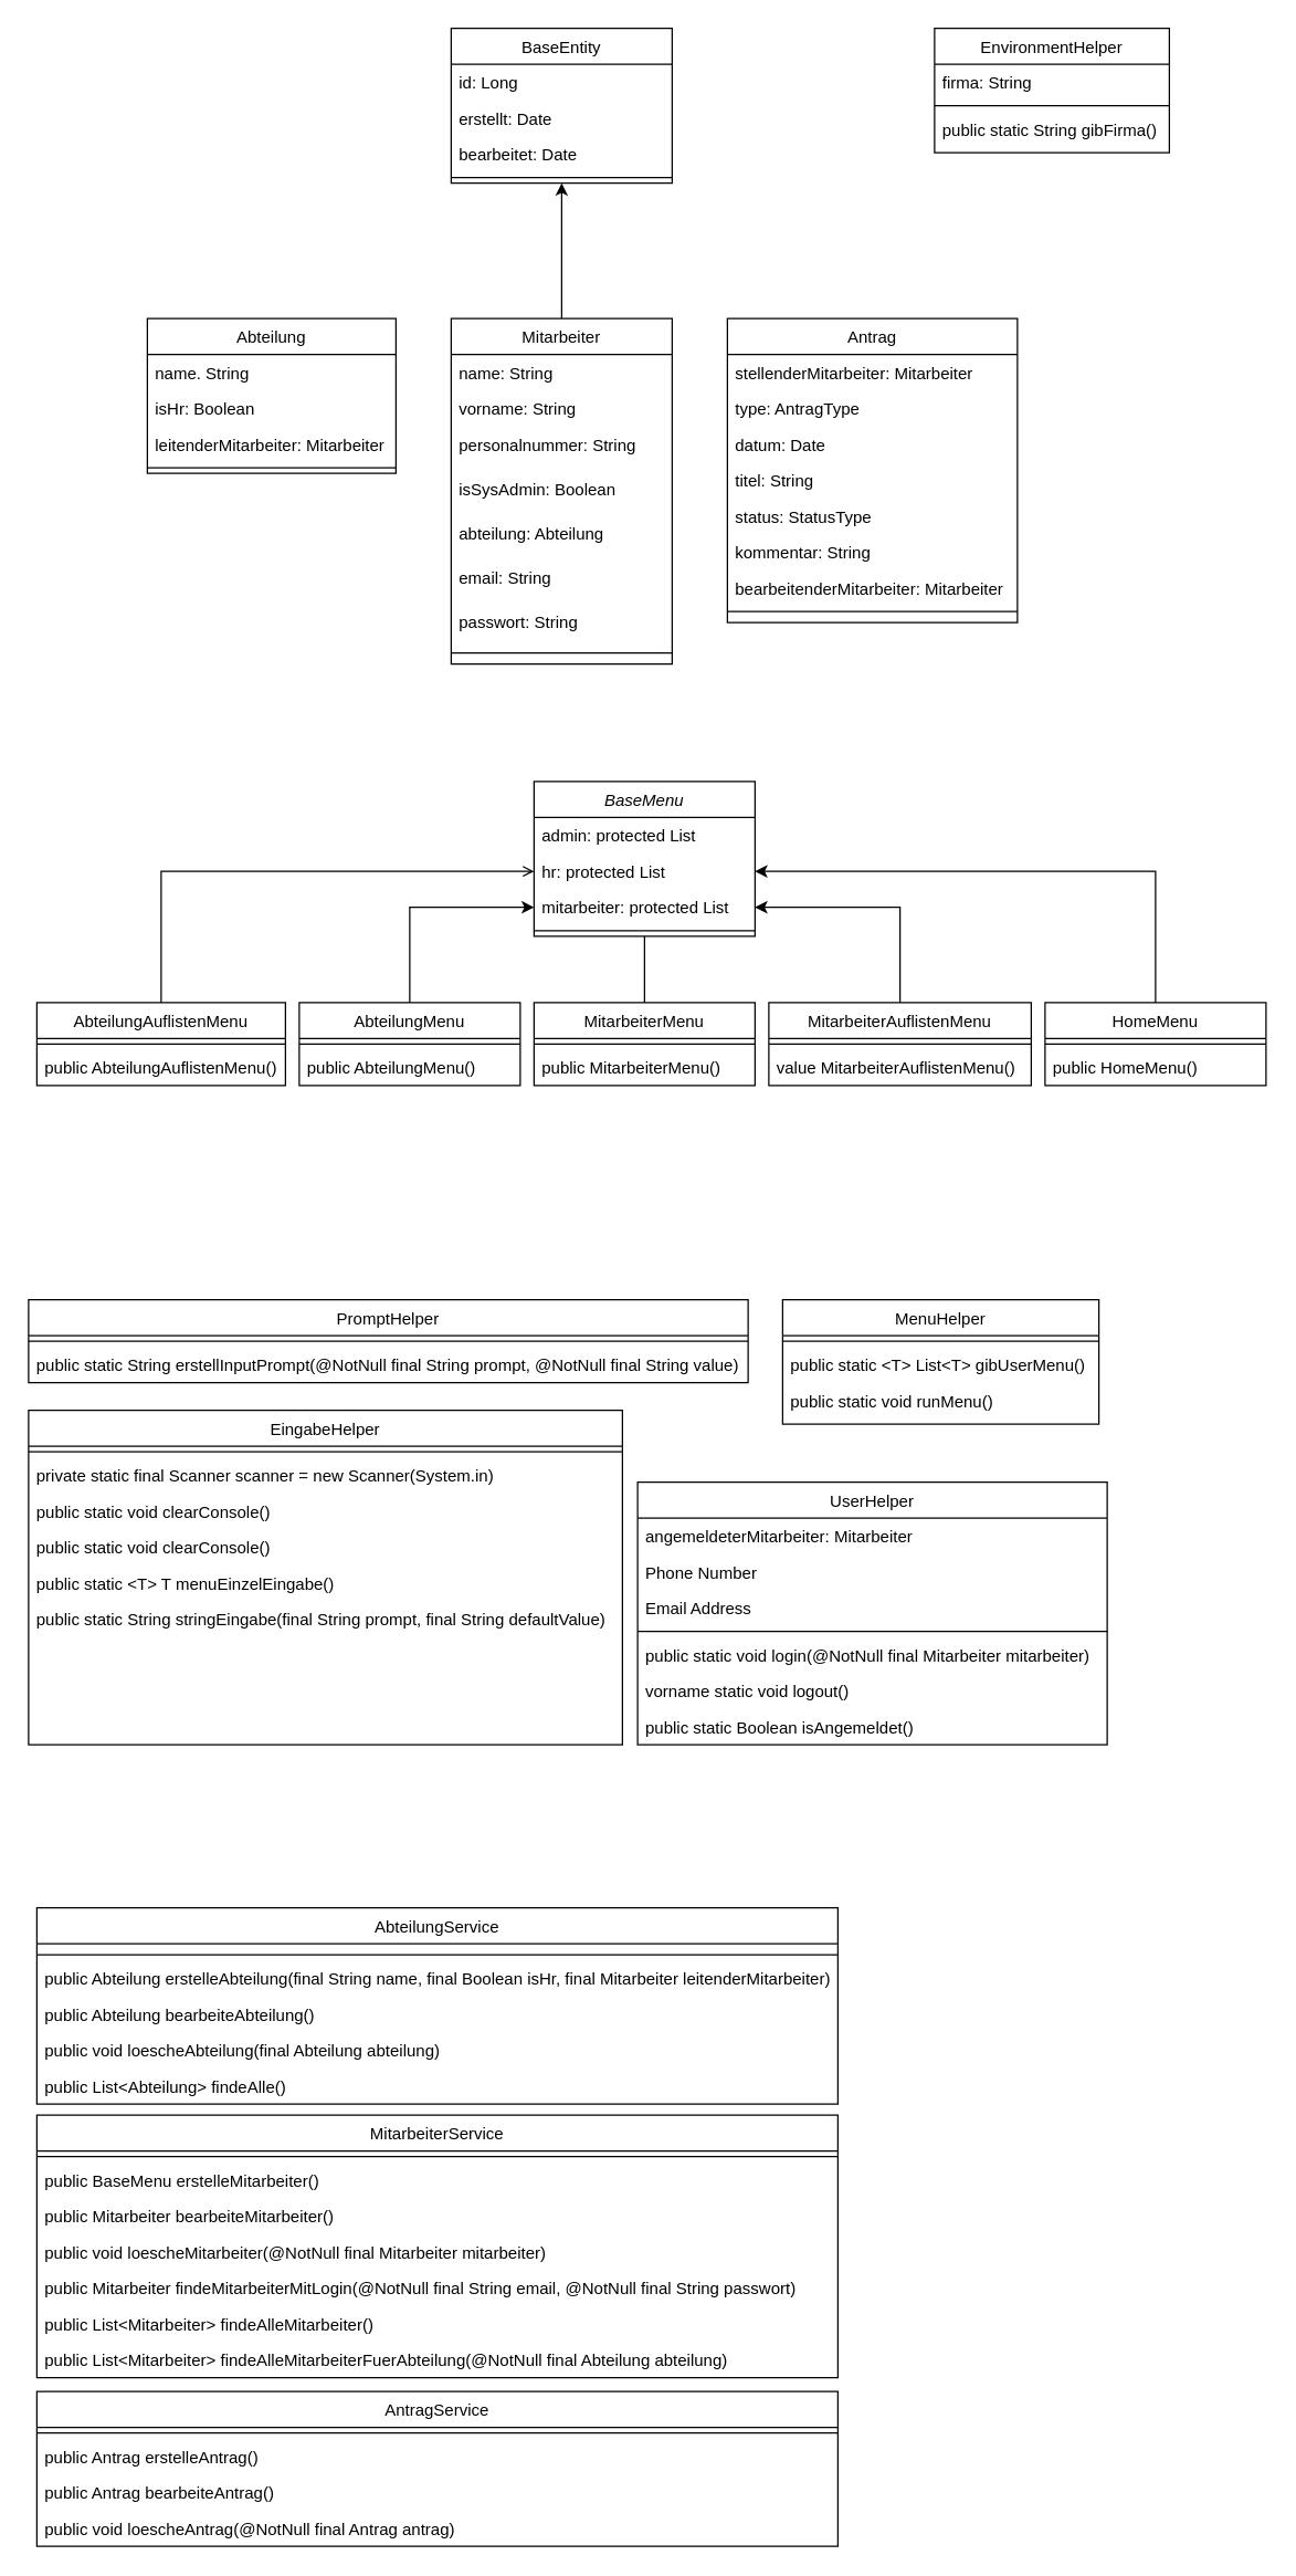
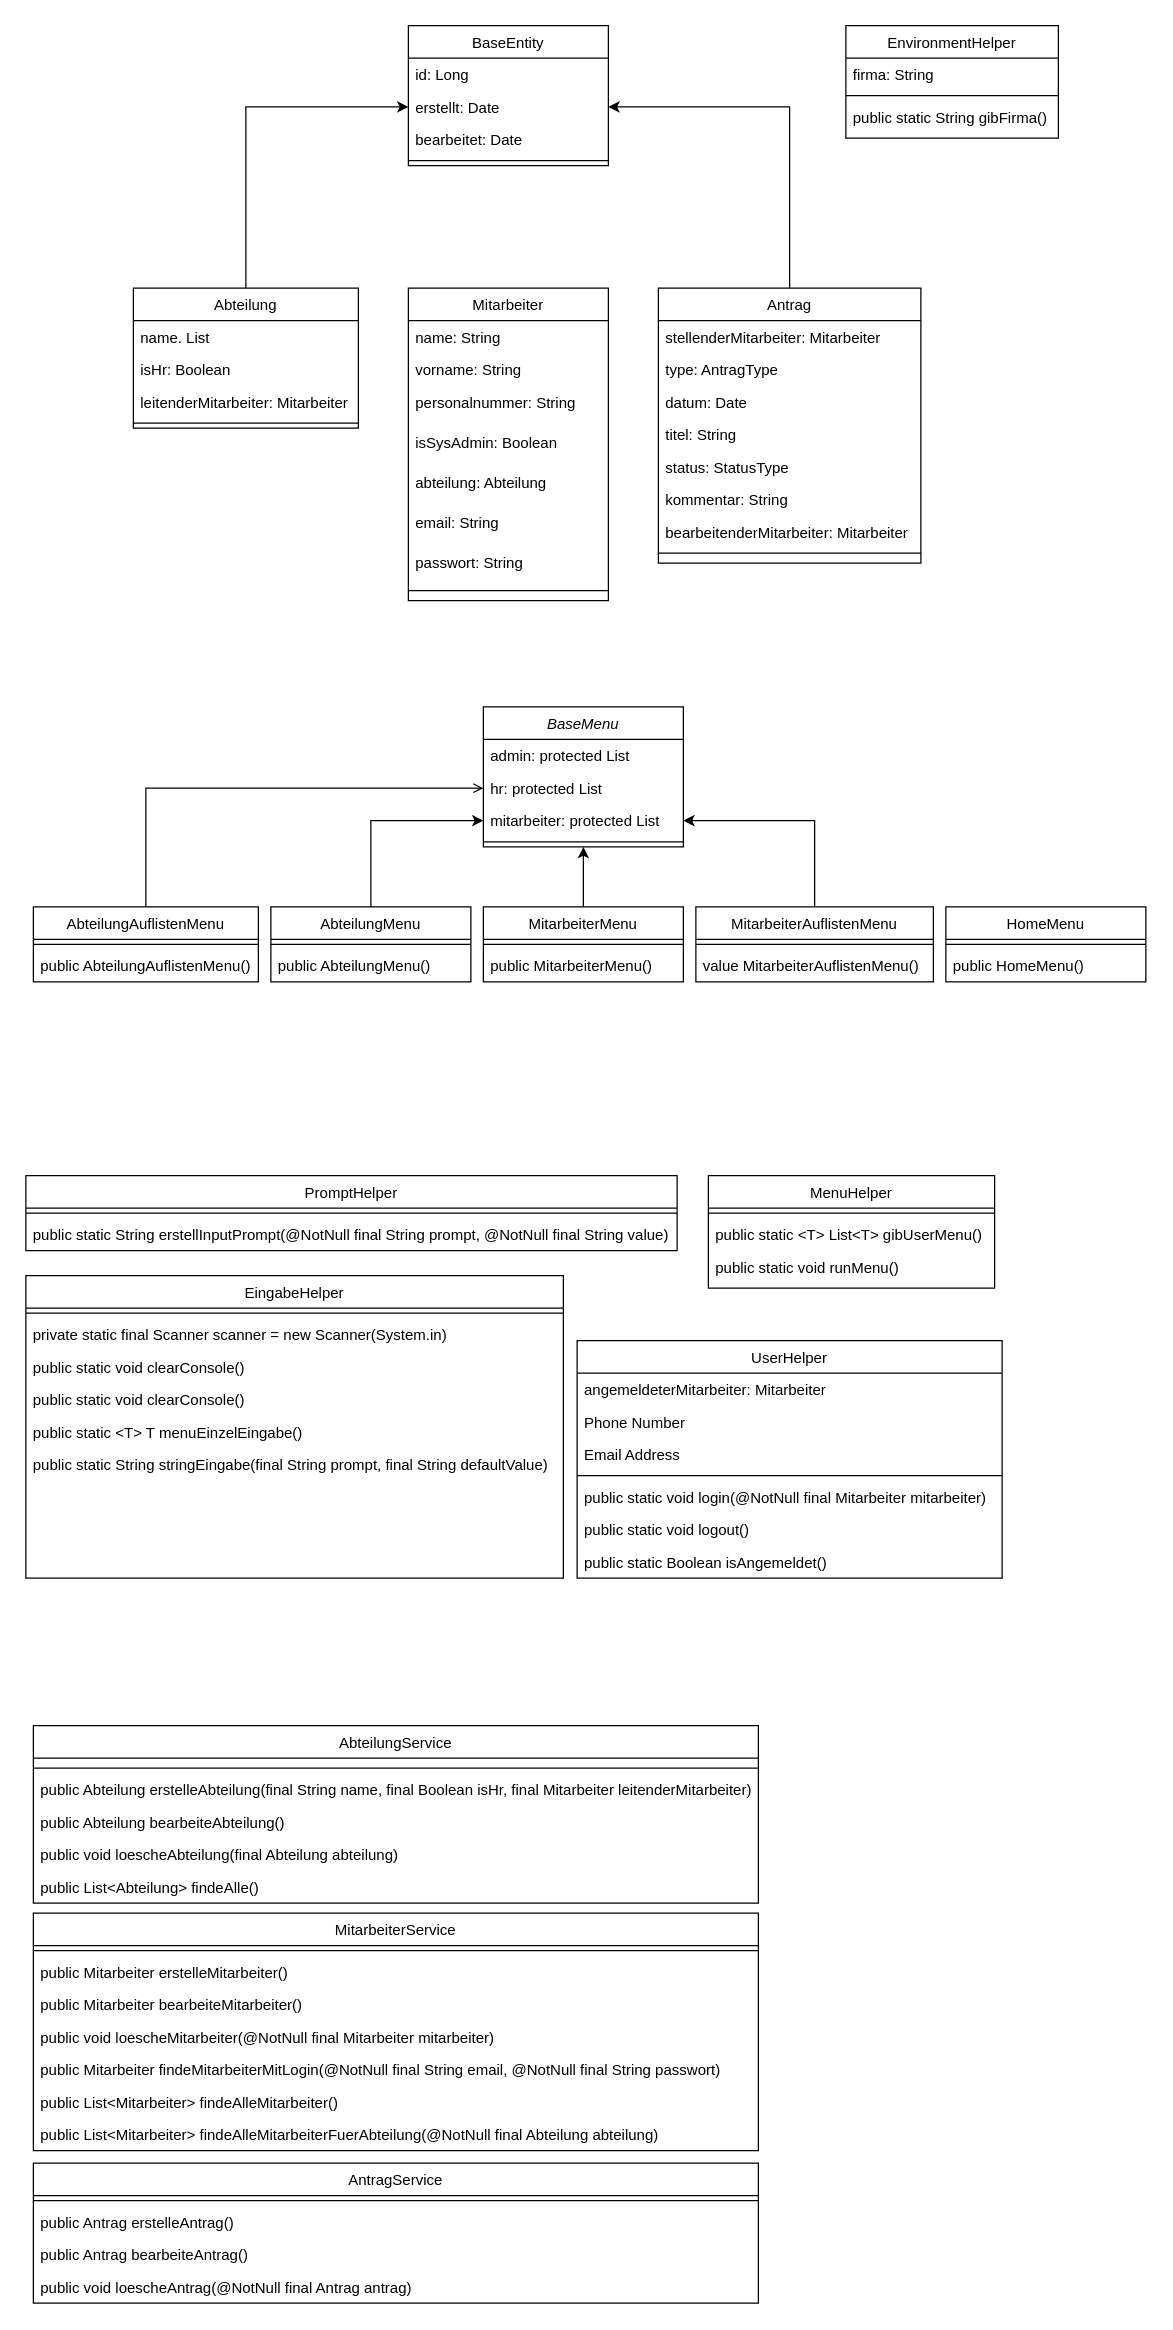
+ <mxCell id="8" style="edgeStyle=orthogonalEdgeStyle;rounded=0;orthogonalLoop=1;jettySize=auto;html=1;entryX=1;entryY=0.5;entryDx=0;entryDy=0;" edge="1" parent="1" source="9" target="30"><mxGeometry relative="1" as="geometry" /></mxCell>
+ <mxCell id="2" style="edgeStyle=orthogonalEdgeStyle;rounded=0;orthogonalLoop=1;jettySize=auto;html=1;entryX=0;entryY=0.5;entryDx=0;entryDy=0;" edge="1" parent="1" source="3" target="30"><mxGeometry relative="1" as="geometry" /></mxCell>
- <mxCell id="18" style="edgeStyle=orthogonalEdgeStyle;rounded=0;orthogonalLoop=1;jettySize=auto;html=1;entryX=0.5;entryY=1;entryDx=0;entryDy=0;" edge="1" parent="1" source="19" target="28"><mxGeometry relative="1" as="geometry" /></mxCell>
- <mxCell id="4" value="name. String" style="text;align=left;verticalAlign=top;spacingLeft=4;spacingRight=4;overflow=hidden;rotatable=0;points=[[0,0.5],[1,0.5]];portConstraint=eastwest;" parent="3" vertex="1"><mxGeometry y="26" width="180" height="26" as="geometry" /></mxCell>
+ <mxCell id="4" value="name. List" style="text;align=left;verticalAlign=top;spacingLeft=4;spacingRight=4;overflow=hidden;rotatable=0;points=[[0,0.5],[1,0.5]];portConstraint=eastwest;" parent="3" vertex="1"><mxGeometry y="26" width="180" height="26" as="geometry" /></mxCell>
- <mxCell id="92" style="edgeStyle=orthogonalEdgeStyle;rounded=0;orthogonalLoop=1;jettySize=auto;html=1;entryX=1;entryY=0.5;entryDx=0;entryDy=0;" edge="1" parent="1" source="93" target="81"><mxGeometry relative="1" as="geometry" /></mxCell>
- <mxCell id="96" style="edgeStyle=orthogonalEdgeStyle;rounded=0;orthogonalLoop=1;jettySize=auto;html=1;entryX=0.5;entryY=1;entryDx=0;entryDy=0;endArrow=none;" edge="1" parent="1" source="97" target="79"><mxGeometry relative="1" as="geometry" /></mxCell>
+ <mxCell id="96" style="edgeStyle=orthogonalEdgeStyle;rounded=0;orthogonalLoop=1;jettySize=auto;html=1;entryX=0.5;entryY=1;entryDx=0;entryDy=0;" edge="1" parent="1" source="97" target="79"><mxGeometry relative="1" as="geometry" /></mxCell>
- <mxCell id="77" value="vorname static void logout()" style="text;align=left;verticalAlign=top;spacingLeft=4;spacingRight=4;overflow=hidden;rotatable=0;points=[[0,0.5],[1,0.5]];portConstraint=eastwest;" parent="71" vertex="1"><mxGeometry y="138" width="340" height="26" as="geometry" /></mxCell>
+ <mxCell id="77" value="public static void logout()" style="text;align=left;verticalAlign=top;spacingLeft=4;spacingRight=4;overflow=hidden;rotatable=0;points=[[0,0.5],[1,0.5]];portConstraint=eastwest;" parent="71" vertex="1"><mxGeometry y="138" width="340" height="26" as="geometry" /></mxCell>
- <mxCell id="46" value="public BaseMenu erstelleMitarbeiter()" style="text;align=left;verticalAlign=top;spacingLeft=4;spacingRight=4;overflow=hidden;rotatable=0;points=[[0,0.5],[1,0.5]];portConstraint=eastwest;" parent="44" vertex="1"><mxGeometry y="34" width="580" height="26" as="geometry" /></mxCell>
+ <mxCell id="46" value="public Mitarbeiter erstelleMitarbeiter()" style="text;align=left;verticalAlign=top;spacingLeft=4;spacingRight=4;overflow=hidden;rotatable=0;points=[[0,0.5],[1,0.5]];portConstraint=eastwest;" parent="44" vertex="1"><mxGeometry y="34" width="580" height="26" as="geometry" /></mxCell>
